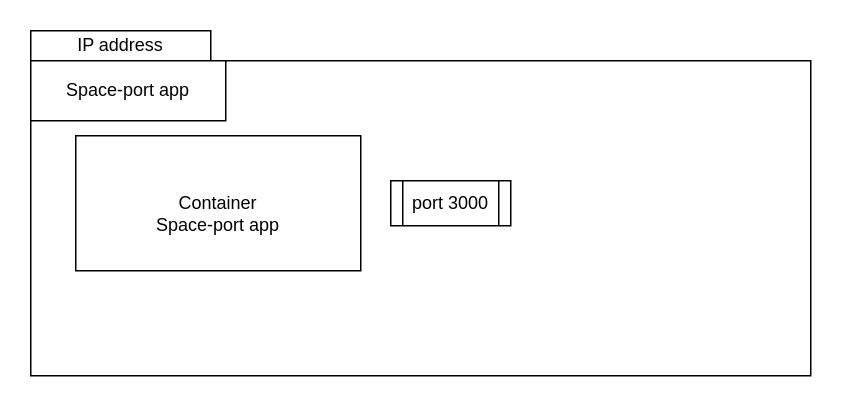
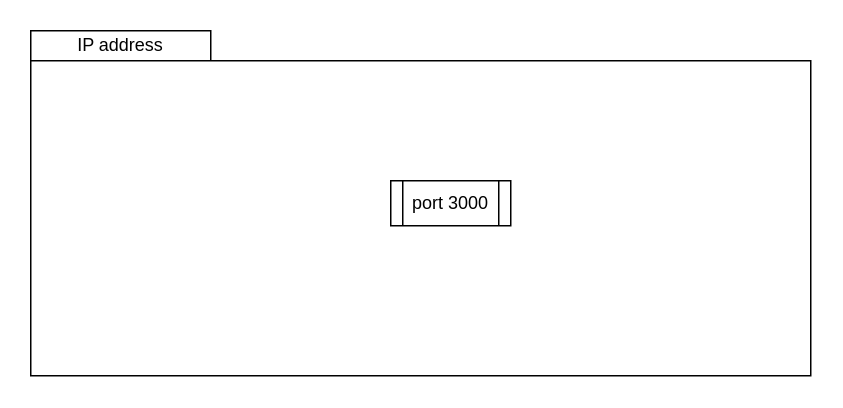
- <mxCell id="4" value="Space-port app" style="rounded=0;whiteSpace=wrap;html=1;" vertex="1" parent="1"><mxGeometry y="40" width="130" height="40" as="geometry" x="20" /></mxCell>
- <mxCell id="5" value="&lt;br&gt;Container &lt;br&gt;Space-port app" style="rounded=0;whiteSpace=wrap;html=1;" vertex="1" parent="1"><mxGeometry x="50" y="90" width="190" height="90" as="geometry" /></mxCell>
